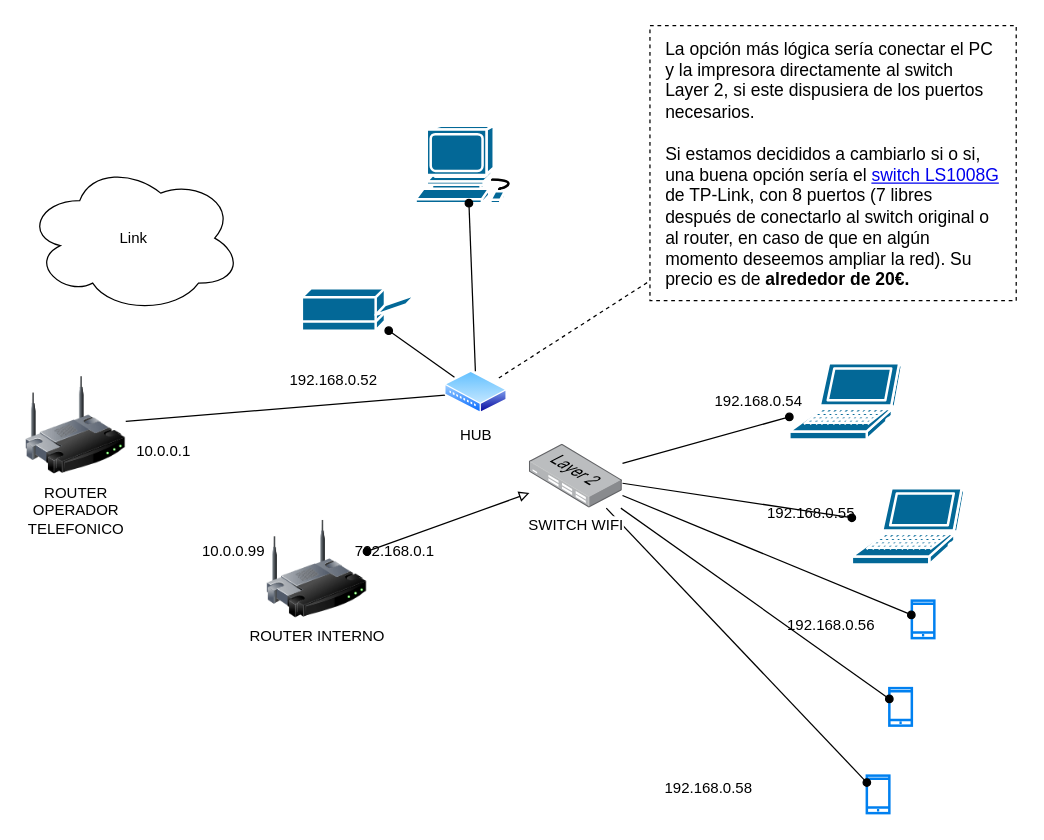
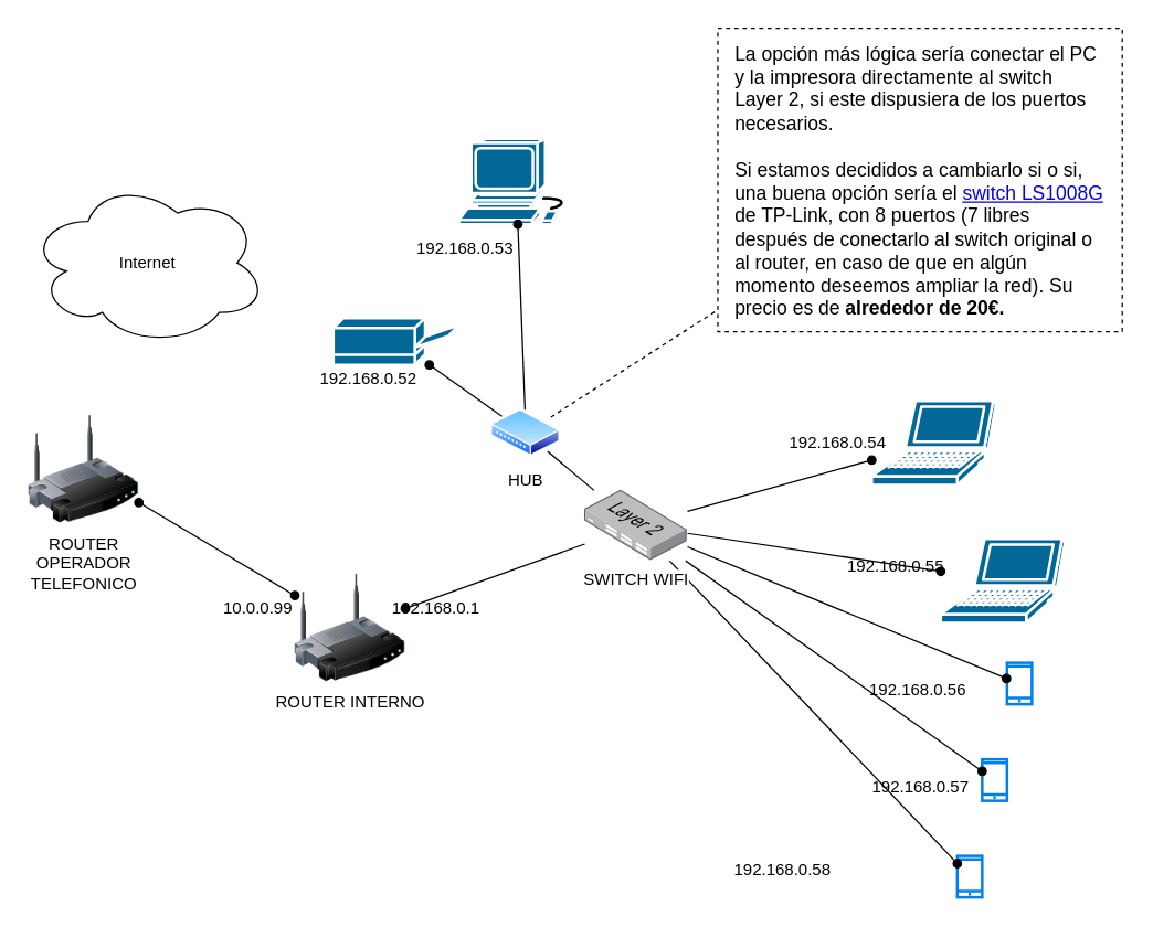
+ <mxCell id="31" value="192.168.0.53" style="text;html=1;align=center;verticalAlign=middle;resizable=0;points=[];autosize=1;" parent="1" vertex="1"><mxGeometry x="290.87" y="170" width="90" height="20" as="geometry" /></mxCell>
- <mxCell id="24" value="Link" style="ellipse;shape=cloud;whiteSpace=wrap;html=1;align=center;" parent="1" vertex="1"><mxGeometry x="20" y="130" width="172.75" height="120" as="geometry" /></mxCell>
+ <mxCell id="24" value="Internet" style="ellipse;shape=cloud;whiteSpace=wrap;html=1;align=center;" parent="1" vertex="1"><mxGeometry x="20" y="130" width="172.75" height="120" as="geometry" /></mxCell>
- <mxCell id="30" value="192.168.0.52" style="text;html=1;align=center;verticalAlign=middle;resizable=0;points=[];autosize=1;" parent="1" vertex="1"><mxGeometry x="220.87" y="294" width="90" height="20" as="geometry" /></mxCell>
+ <mxCell id="30" value="192.168.0.52" style="text;html=1;align=center;verticalAlign=middle;resizable=0;points=[];autosize=1;" parent="1" vertex="1"><mxGeometry x="220.87" y="264" width="90" height="20" as="geometry" /></mxCell>
- <mxCell id="11" style="edgeStyle=none;rounded=0;orthogonalLoop=1;jettySize=auto;html=1;endArrow=none;endFill=0;" parent="1" source="13" target="20" edge="1"><mxGeometry relative="1" as="geometry" /></mxCell>
+ <mxCell id="11" style="edgeStyle=none;rounded=0;orthogonalLoop=1;jettySize=auto;html=1;endArrow=none;endFill=0;" parent="1" source="13" target="19" edge="1"><mxGeometry relative="1" as="geometry" /></mxCell>
- <mxCell id="28" value="10.0.0.1" style="text;html=1;align=center;verticalAlign=middle;resizable=0;points=[];autosize=1;" parent="1" vertex="1"><mxGeometry x="100" y="351" width="60" height="20" as="geometry" /></mxCell>
- <mxCell id="21" style="edgeStyle=none;rounded=0;orthogonalLoop=1;jettySize=auto;html=1;endArrow=block;endFill=0;startArrow=oval;startFill=1;" parent="1" source="23" target="19" edge="1"><mxGeometry relative="1" as="geometry" /></mxCell>
+ <mxCell id="21" style="edgeStyle=none;rounded=0;orthogonalLoop=1;jettySize=auto;html=1;endArrow=none;endFill=0;startArrow=oval;startFill=1;" parent="1" source="23" target="19" edge="1"><mxGeometry relative="1" as="geometry" /></mxCell>
+ <mxCell id="22" style="edgeStyle=none;rounded=0;orthogonalLoop=1;jettySize=auto;html=1;endArrow=oval;endFill=1;startArrow=oval;startFill=1;" parent="1" source="23" target="20" edge="1"><mxGeometry relative="1" as="geometry" /></mxCell>
- <mxCell id="37" value="792.168.0.1" style="text;html=1;align=center;verticalAlign=middle;resizable=0;points=[];autosize=1;" parent="1" vertex="1"><mxGeometry x="275.27" y="430.5" width="80" height="20" as="geometry" /></mxCell>
+ <mxCell id="37" value="192.168.0.1" style="text;html=1;align=center;verticalAlign=middle;resizable=0;points=[];autosize=1;" parent="1" vertex="1"><mxGeometry x="275.27" y="430.5" width="80" height="20" as="geometry" /></mxCell>
+ <mxCell id="33" value="192.168.0.57" style="text;html=1;align=center;verticalAlign=middle;resizable=0;points=[];autosize=1;" parent="1" vertex="1"><mxGeometry x="620.87" y="560" width="90" height="20" as="geometry" /></mxCell>
